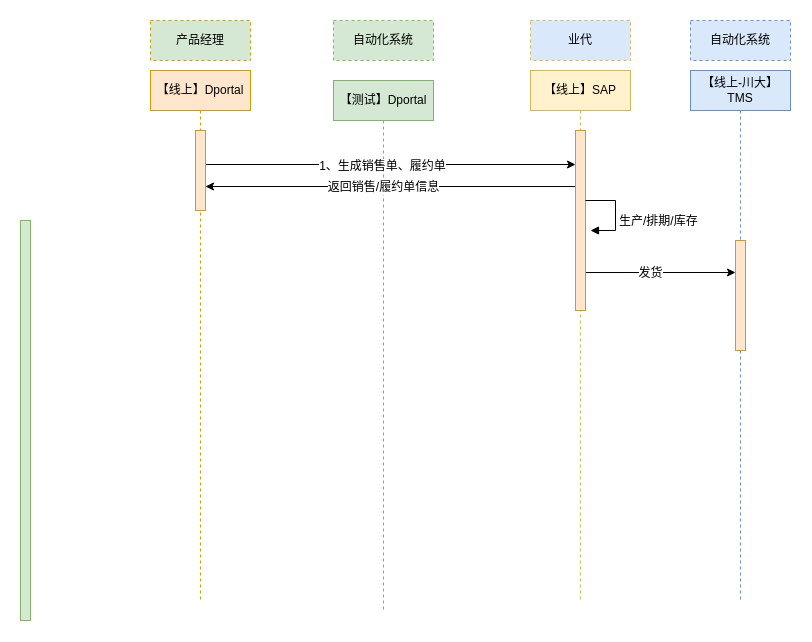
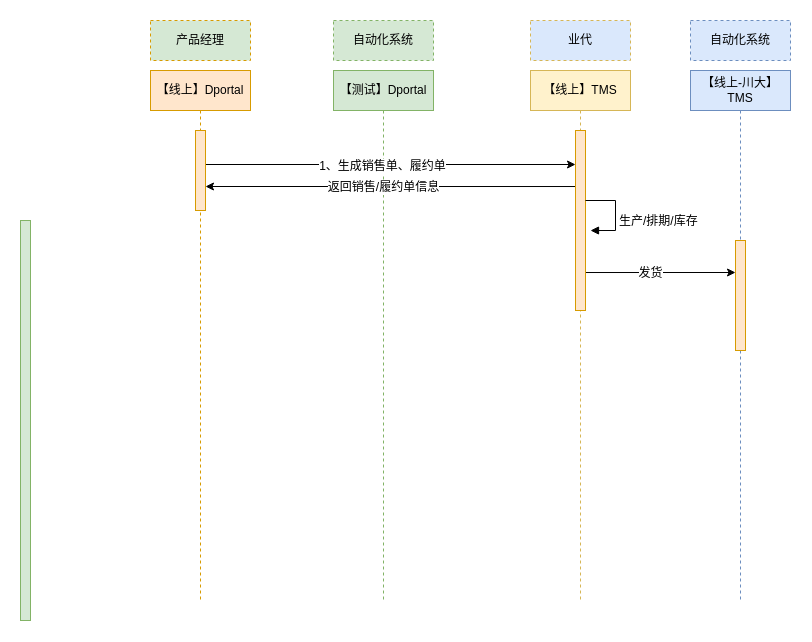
- <mxCell id="8" value="【线上】SAP" style="shape=umlLifeline;perimeter=lifelinePerimeter;whiteSpace=wrap;html=1;container=1;dropTarget=0;collapsible=0;recursiveResize=0;outlineConnect=0;portConstraint=eastwest;newEdgeStyle={&quot;curved&quot;:0,&quot;rounded&quot;:0};movable=0;resizable=0;rotatable=0;deletable=0;editable=0;locked=1;connectable=0;fillColor=#fff2cc;strokeColor=#d6b656;" vertex="1" parent="1"><mxGeometry x="530" y="70" width="100" height="530" as="geometry" /></mxCell>
+ <mxCell id="8" value="【线上】TMS" style="shape=umlLifeline;perimeter=lifelinePerimeter;whiteSpace=wrap;html=1;container=1;dropTarget=0;collapsible=0;recursiveResize=0;outlineConnect=0;portConstraint=eastwest;newEdgeStyle={&quot;curved&quot;:0,&quot;rounded&quot;:0};movable=0;resizable=0;rotatable=0;deletable=0;editable=0;locked=1;connectable=0;fillColor=#fff2cc;strokeColor=#d6b656;" vertex="1" parent="1"><mxGeometry x="530" y="70" width="100" height="530" as="geometry" /></mxCell>
- <mxCell id="9" value="【测试】Dportal" style="shape=umlLifeline;perimeter=lifelinePerimeter;whiteSpace=wrap;html=1;container=1;dropTarget=0;collapsible=0;recursiveResize=0;outlineConnect=0;portConstraint=eastwest;newEdgeStyle={&quot;curved&quot;:0,&quot;rounded&quot;:0};movable=0;resizable=0;rotatable=0;deletable=0;editable=0;locked=1;connectable=0;fillColor=#d5e8d4;strokeColor=#82b366;" vertex="1" parent="1"><mxGeometry x="333" y="80" width="100" height="530" as="geometry" /></mxCell>
+ <mxCell id="9" value="【测试】Dportal" style="shape=umlLifeline;perimeter=lifelinePerimeter;whiteSpace=wrap;html=1;container=1;dropTarget=0;collapsible=0;recursiveResize=0;outlineConnect=0;portConstraint=eastwest;newEdgeStyle={&quot;curved&quot;:0,&quot;rounded&quot;:0};movable=0;resizable=0;rotatable=0;deletable=0;editable=0;locked=1;connectable=0;fillColor=#d5e8d4;strokeColor=#82b366;" vertex="1" parent="1"><mxGeometry x="333" y="70" width="100" height="530" as="geometry" /></mxCell>
